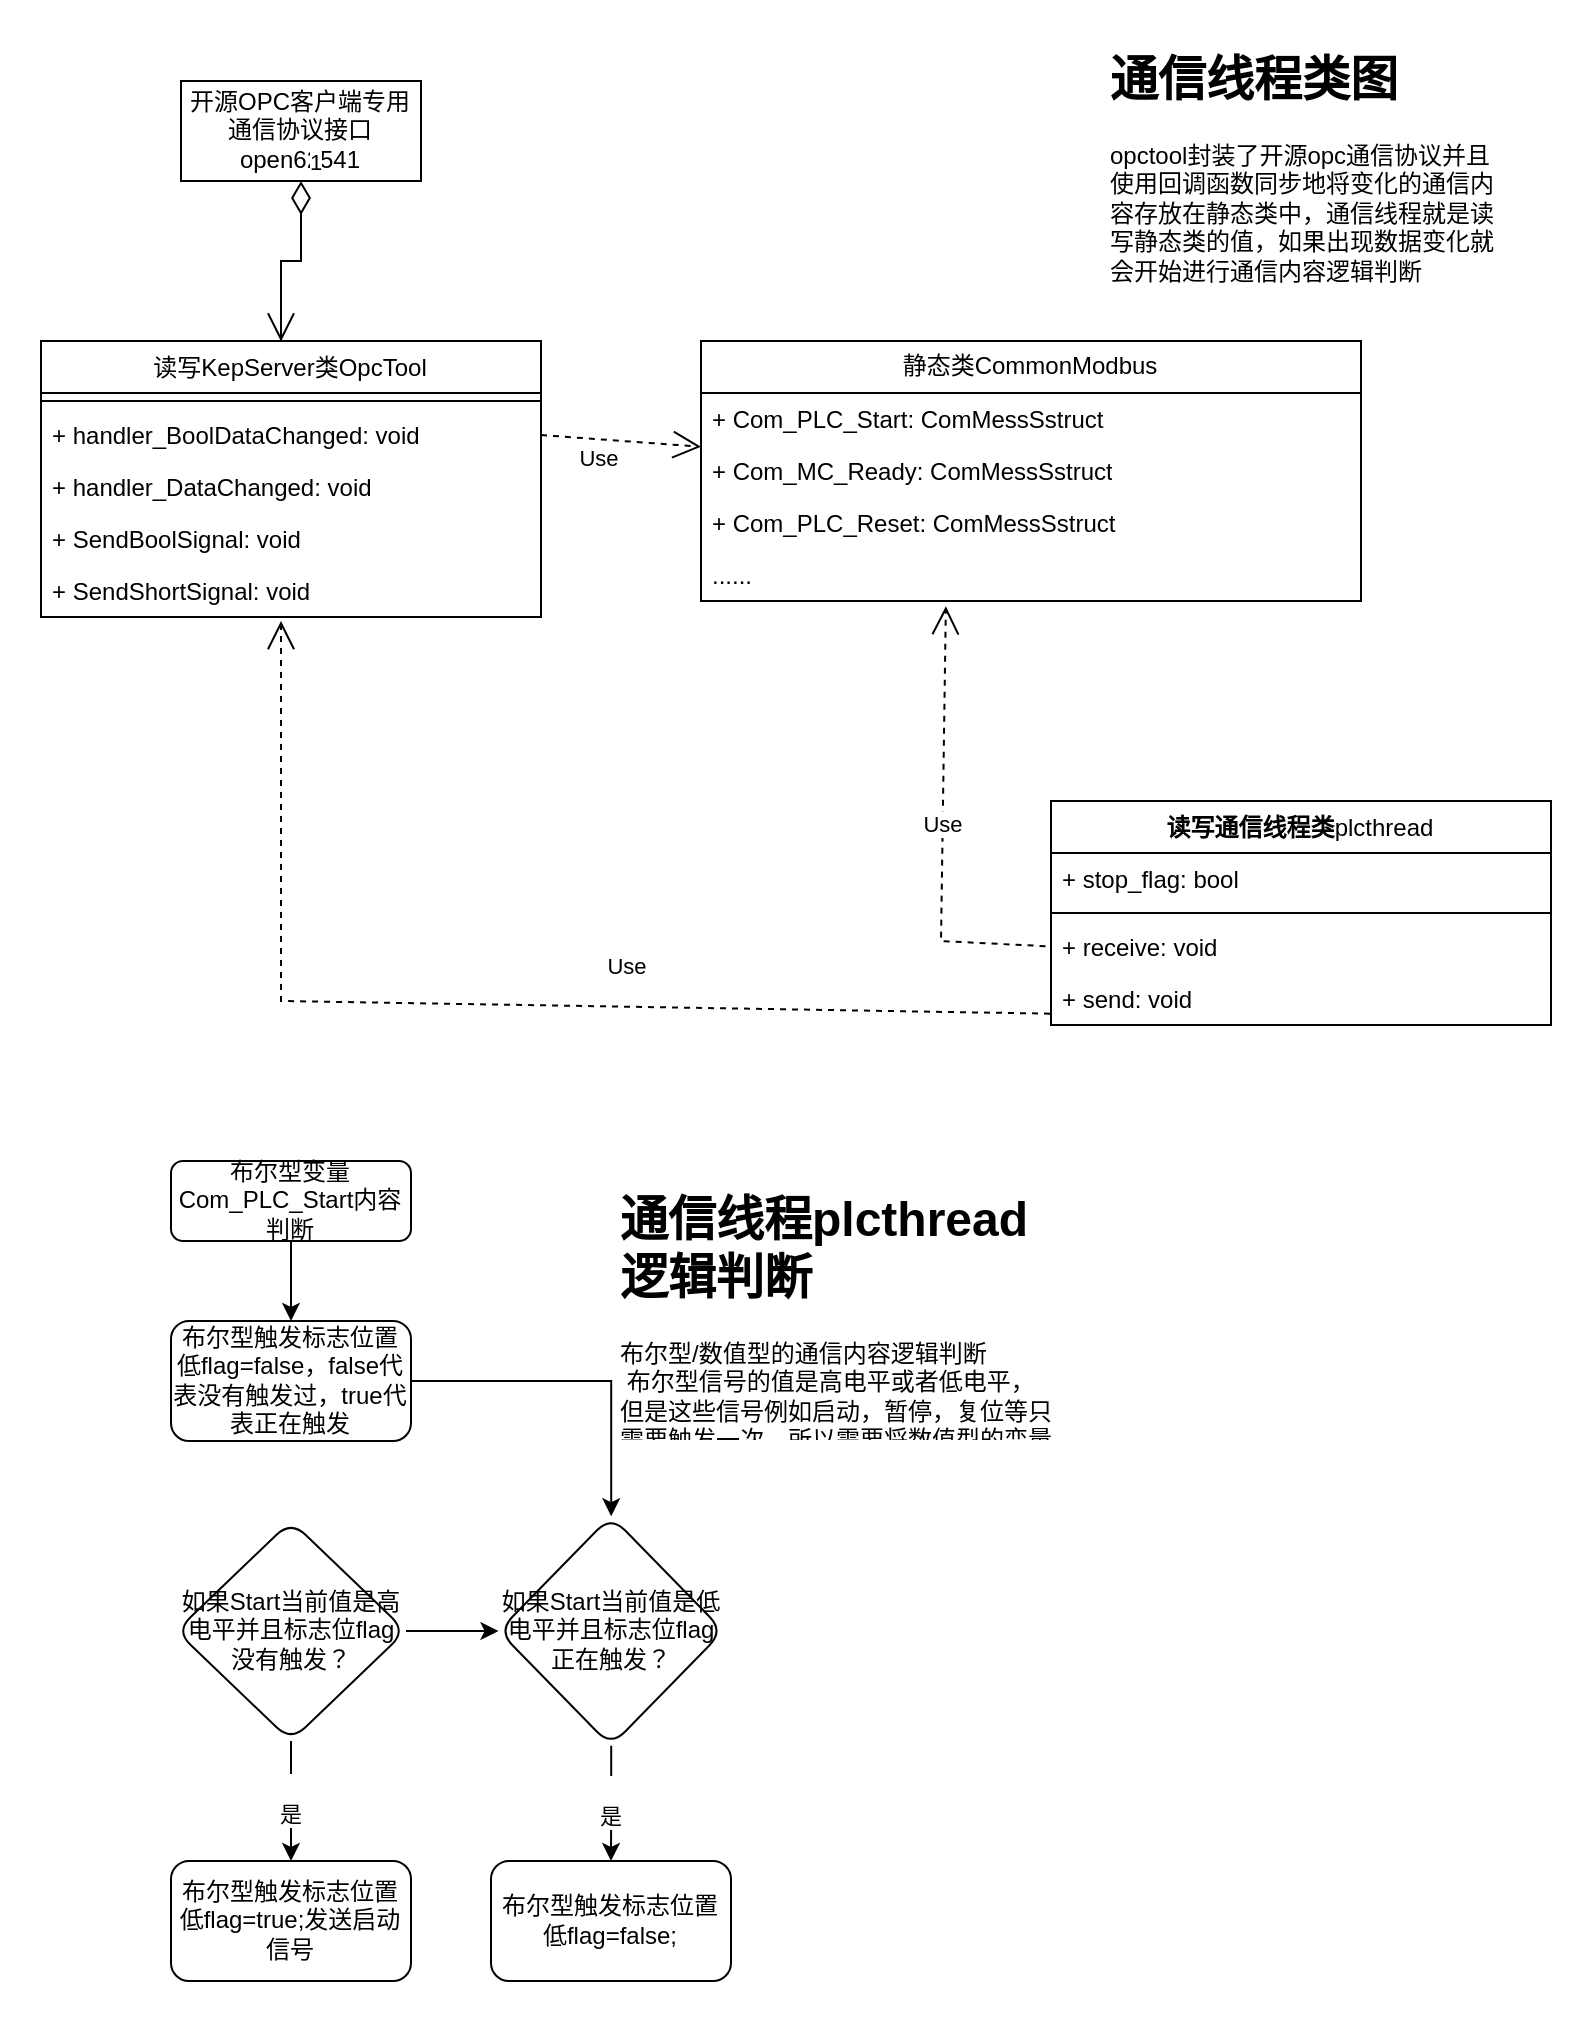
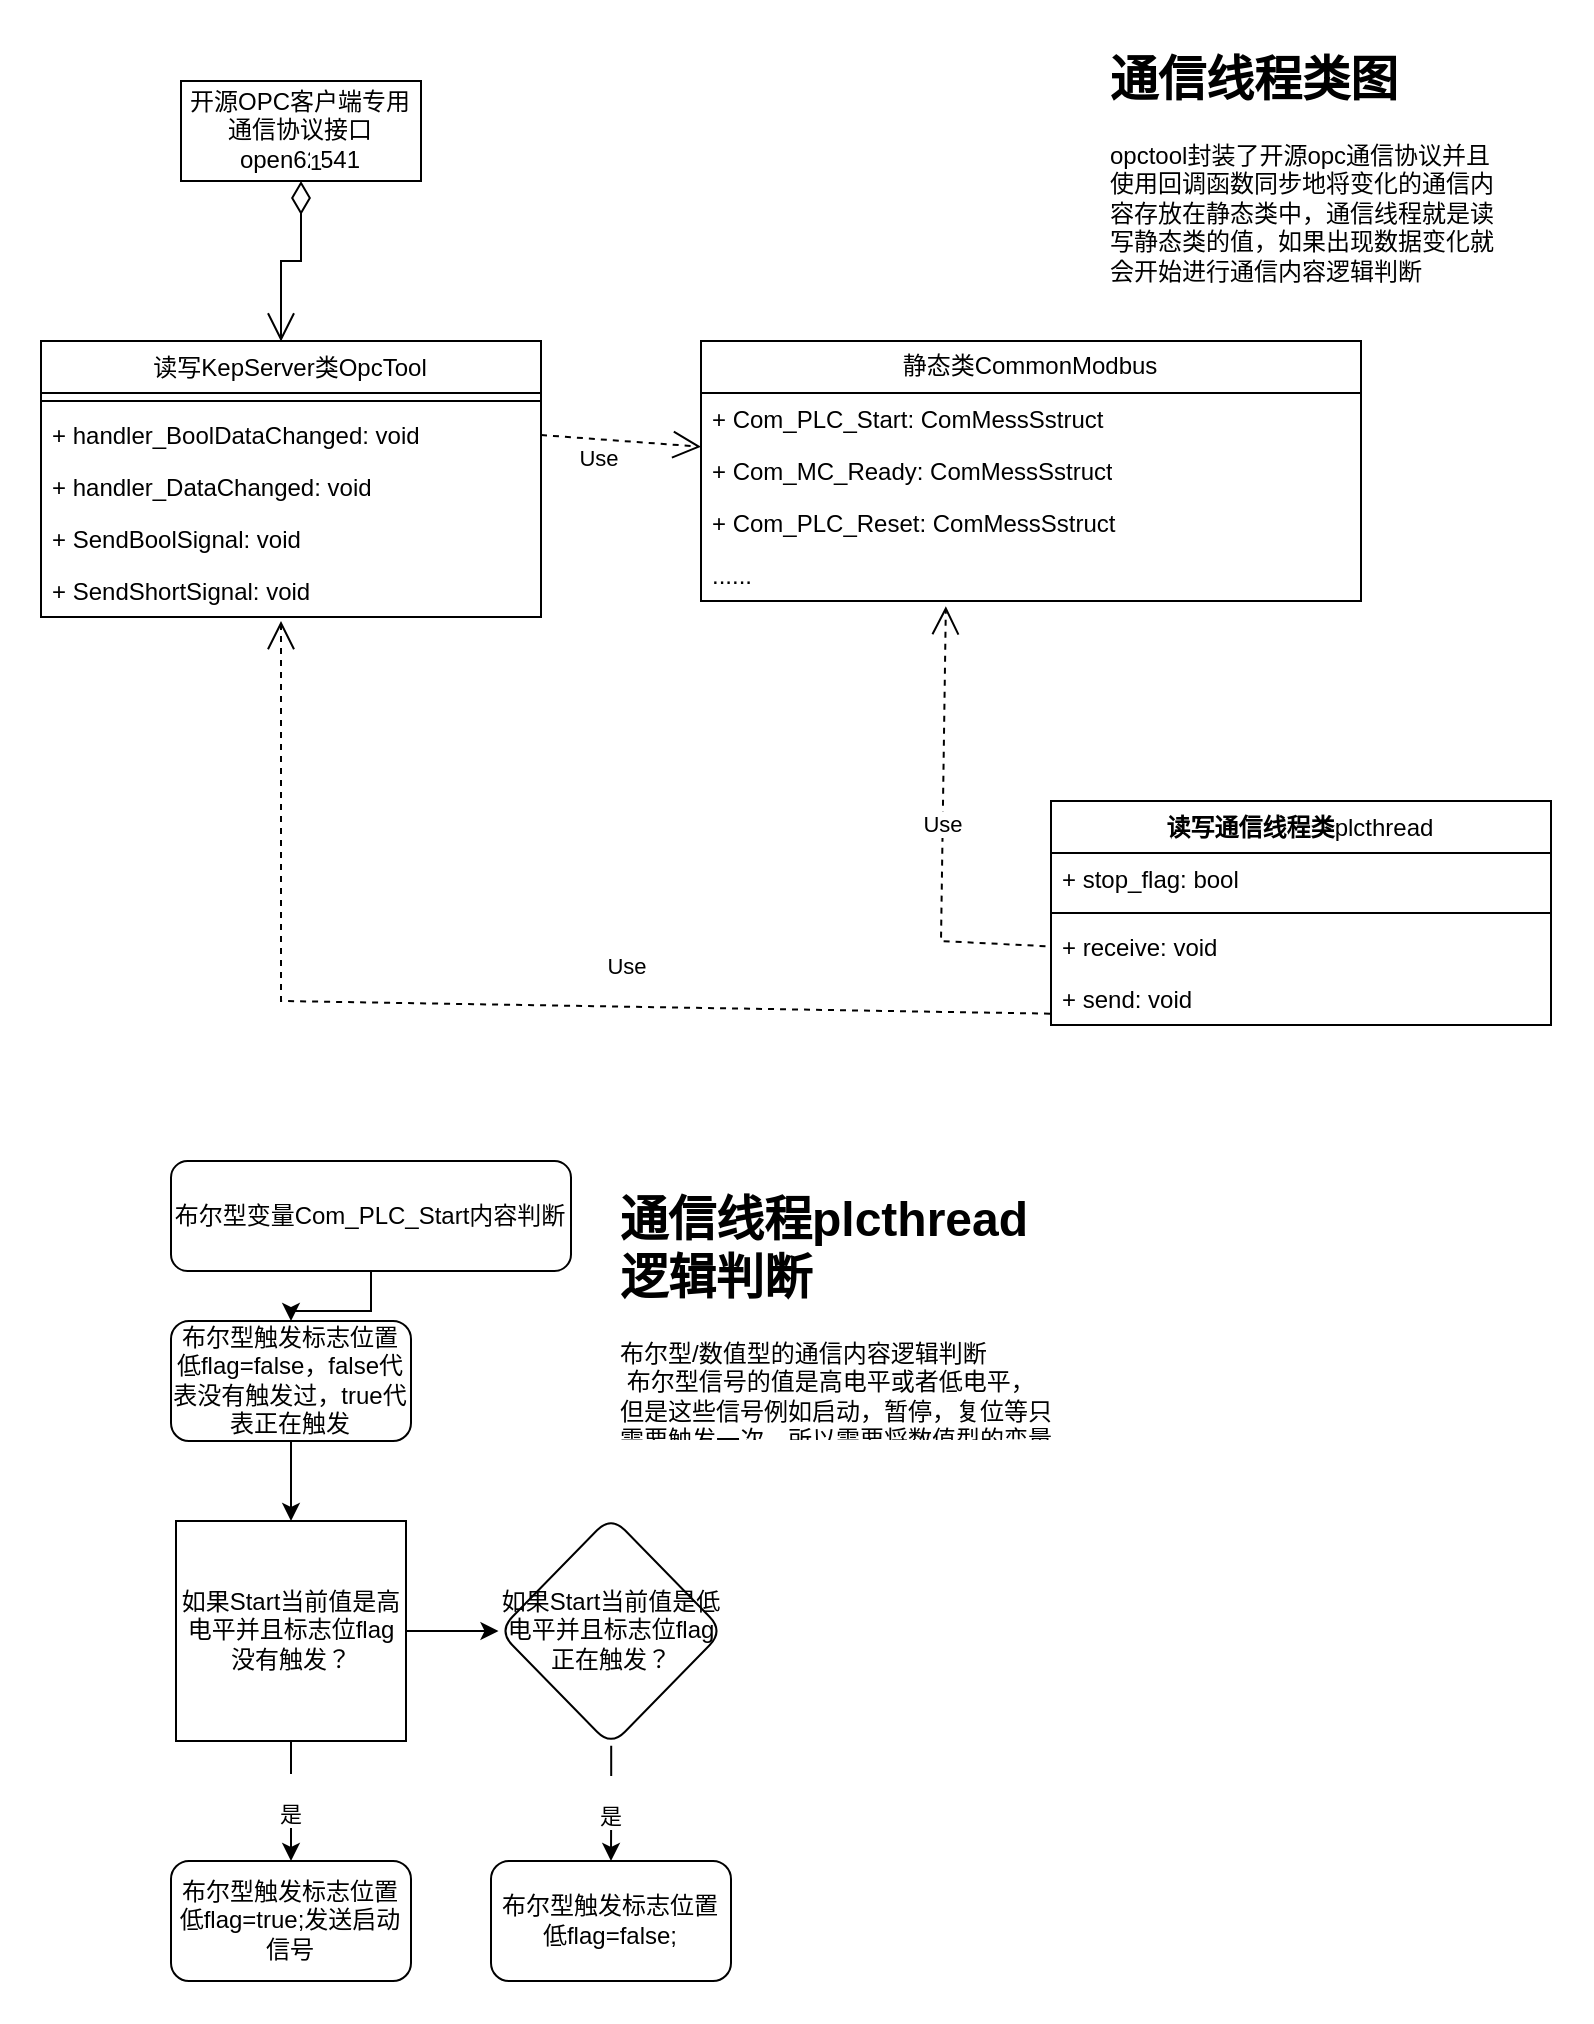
- <mxCell id="3" value="布尔型变量Com_PLC_Start内容判断" style="rounded=1;whiteSpace=wrap;html=1;fontSize=12;glass=0;strokeWidth=1;shadow=0;" parent="1" vertex="1"><mxGeometry x="85" y="580" width="120" height="40" as="geometry" /></mxCell>
+ <mxCell id="3" value="布尔型变量Com_PLC_Start内容判断" style="rounded=1;whiteSpace=wrap;html=1;fontSize=12;glass=0;strokeWidth=1;shadow=0;" parent="1" vertex="1"><mxGeometry x="85" y="580" width="200" height="55" as="geometry" /></mxCell>
- <mxCell id="27" value="" style="edgeStyle=orthogonalEdgeStyle;rounded=0;orthogonalLoop=1;jettySize=auto;html=1;" edge="1" parent="1" source="28" target="34"><mxGeometry relative="1" as="geometry" /></mxCell>
+ <mxCell id="27" value="" style="edgeStyle=orthogonalEdgeStyle;rounded=0;orthogonalLoop=1;jettySize=auto;html=1;" edge="1" parent="1" source="28" target="31"><mxGeometry relative="1" as="geometry" /></mxCell>
- <mxCell id="31" value="如果Start当前值是高电平并且标志位flag没有触发？" style="rhombus;whiteSpace=wrap;html=1;rounded=1;glass=0;strokeWidth=1;shadow=0;" vertex="1" parent="1"><mxGeometry x="87.5" y="760" width="115" height="110" as="geometry" /></mxCell>
+ <mxCell id="31" value="如果Start当前值是高电平并且标志位flag没有触发？" style="whiteSpace=wrap;html=1;glass=0;strokeWidth=1;shadow=0;rounded=0;" vertex="1" parent="1"><mxGeometry x="87.5" y="760" width="115" height="110" as="geometry" /></mxCell>
